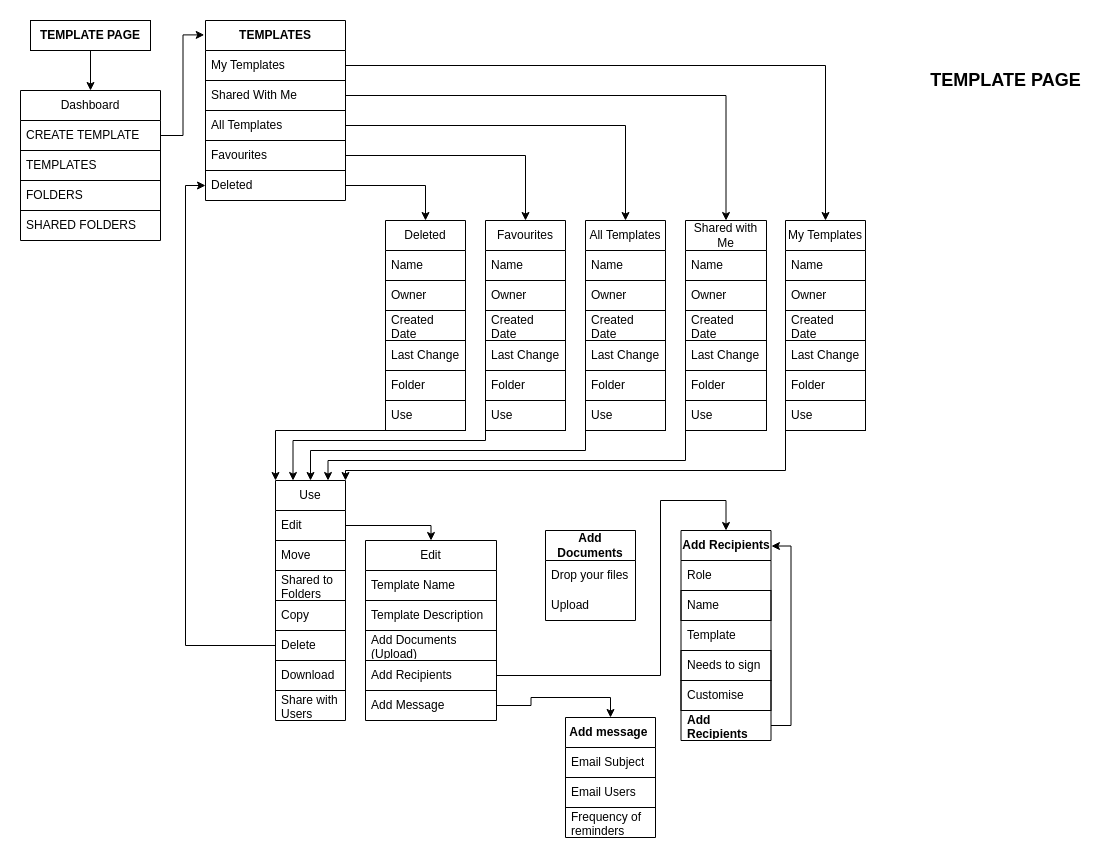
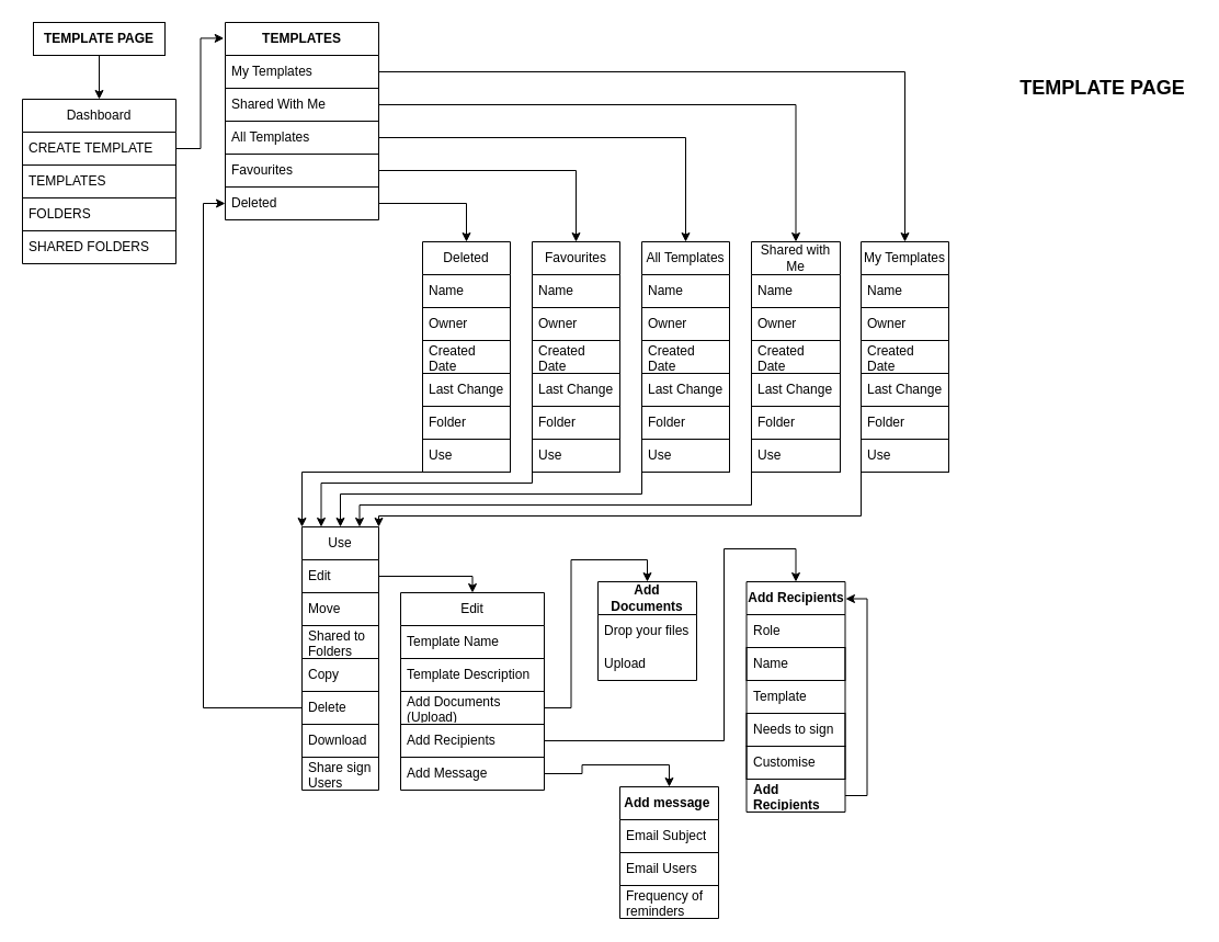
+ <mxCell id="92" style="edgeStyle=orthogonalEdgeStyle;rounded=0;orthogonalLoop=1;jettySize=auto;html=1;exitX=1;exitY=0.5;exitDx=0;exitDy=0;entryX=0.5;entryY=0;entryDx=0;entryDy=0;" parent="1" source="33" target="36" edge="1"><mxGeometry relative="1" as="geometry" /></mxCell>
- <mxCell id="29" value="Share with Users" style="text;strokeColor=none;fillColor=none;align=left;verticalAlign=middle;spacingLeft=4;spacingRight=4;overflow=hidden;points=[[0,0.5],[1,0.5]];portConstraint=eastwest;rotatable=0;whiteSpace=wrap;html=1;" parent="22" vertex="1"><mxGeometry y="210" width="70" height="30" as="geometry" /></mxCell>
+ <mxCell id="29" value="Share sign Users" style="text;strokeColor=none;fillColor=none;align=left;verticalAlign=middle;spacingLeft=4;spacingRight=4;overflow=hidden;points=[[0,0.5],[1,0.5]];portConstraint=eastwest;rotatable=0;whiteSpace=wrap;html=1;" parent="22" vertex="1"><mxGeometry y="210" width="70" height="30" as="geometry" /></mxCell>
